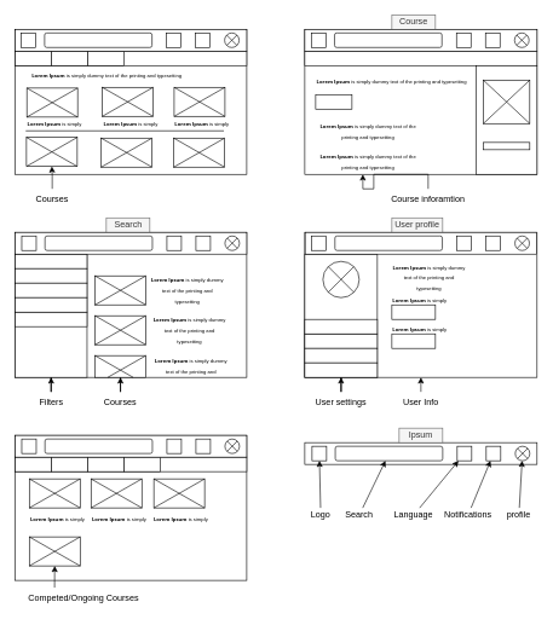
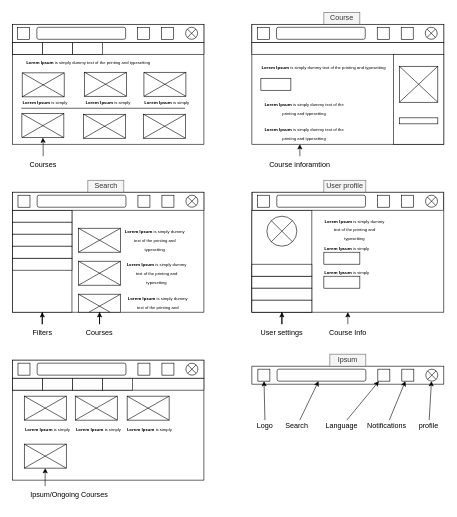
- <mxCell id="159" value="Course inforamtion" style="text;html=1;align=center;verticalAlign=middle;whiteSpace=wrap;rounded=0;" parent="1" vertex="1"><mxGeometry x="534" y="260" width="110" height="30" as="geometry" /></mxCell>
+ <mxCell id="159" value="Course inforamtion" style="text;html=1;align=center;verticalAlign=middle;whiteSpace=wrap;rounded=0;" parent="1" vertex="1"><mxGeometry x="444" y="260" width="110" height="30" as="geometry" /></mxCell>
- <mxCell id="161" value="User Info" style="text;html=1;align=center;verticalAlign=middle;whiteSpace=wrap;rounded=0;" parent="1" vertex="1"><mxGeometry x="524" y="540" width="110" height="30" as="geometry" /></mxCell>
+ <mxCell id="161" value="Course Info" style="text;html=1;align=center;verticalAlign=middle;whiteSpace=wrap;rounded=0;" parent="1" vertex="1"><mxGeometry x="524" y="540" width="110" height="30" as="geometry" /></mxCell>
- <mxCell id="165" value="Competed/Ongoing Courses" style="text;html=1;align=center;verticalAlign=middle;whiteSpace=wrap;rounded=0;" parent="1" vertex="1"><mxGeometry x="34.5" y="810" width="159" height="30" as="geometry" /></mxCell>
+ <mxCell id="165" value="Ipsum/Ongoing Courses" style="text;html=1;align=center;verticalAlign=middle;whiteSpace=wrap;rounded=0;" parent="1" vertex="1"><mxGeometry x="34.5" y="810" width="159" height="30" as="geometry" /></mxCell>
